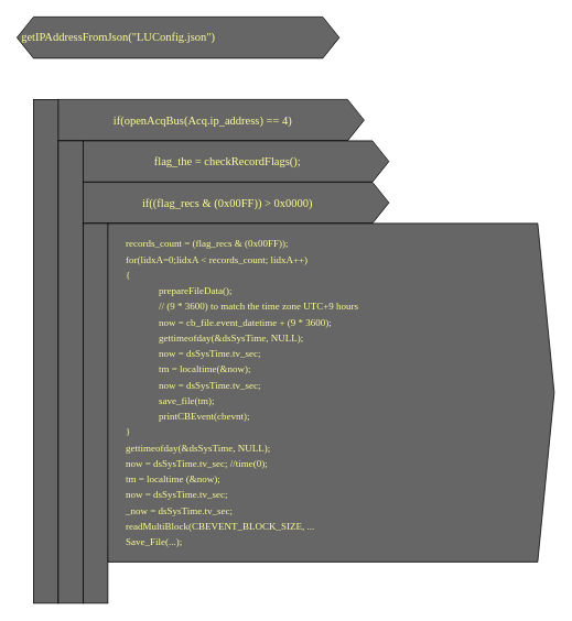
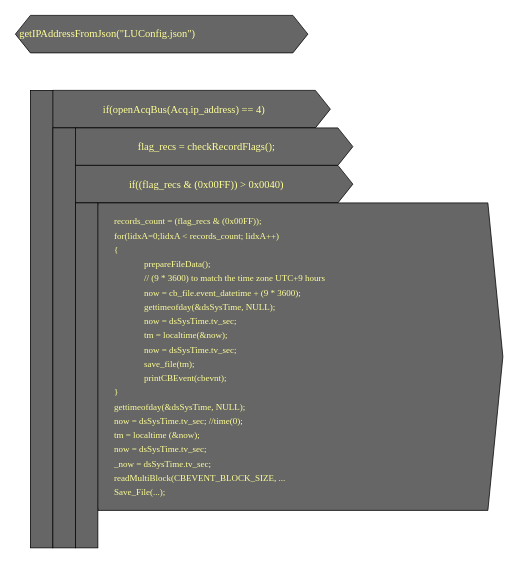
- <mxCell id="4" value="&lt;div style=&quot;text-align: left; line-height: 19px;&quot;&gt;&lt;font face=&quot;Lucida Console&quot; color=&quot;#ffff99&quot;&gt;&lt;span style=&quot;font-size: 14px; white-space: pre;&quot;&gt;flag_the = checkRecordFlags();&lt;/span&gt;&lt;/font&gt;&lt;br&gt;&lt;/div&gt;" style="shape=hexagon;perimeter=hexagonPerimeter2;whiteSpace=wrap;html=1;fixedSize=1;fillColor=#666666;" vertex="1" parent="1"><mxGeometry x="80" y="170" width="390" height="50" as="geometry" /></mxCell>
+ <mxCell id="4" value="&lt;div style=&quot;text-align: left; line-height: 19px;&quot;&gt;&lt;font face=&quot;Lucida Console&quot; color=&quot;#ffff99&quot;&gt;&lt;span style=&quot;font-size: 14px; white-space: pre;&quot;&gt;flag_recs = checkRecordFlags();&lt;/span&gt;&lt;/font&gt;&lt;br&gt;&lt;/div&gt;" style="shape=hexagon;perimeter=hexagonPerimeter2;whiteSpace=wrap;html=1;fixedSize=1;fillColor=#666666;" vertex="1" parent="1"><mxGeometry x="80" y="170" width="390" height="50" as="geometry" /></mxCell>
- <mxCell id="6" value="&lt;div style=&quot;line-height: 19px;&quot;&gt;&lt;font face=&quot;Lucida Console&quot; color=&quot;#ffff99&quot;&gt;&lt;span style=&quot;font-size: 14px; white-space: pre;&quot;&gt;if((flag_recs &amp;amp; (0x00FF)) &amp;gt; 0x0000)&lt;/span&gt;&lt;/font&gt;&lt;br&gt;&lt;/div&gt;" style="shape=hexagon;perimeter=hexagonPerimeter2;whiteSpace=wrap;html=1;fixedSize=1;fillColor=#666666;" vertex="1" parent="1"><mxGeometry x="80" y="220" width="390" height="50" as="geometry" /></mxCell>
+ <mxCell id="6" value="&lt;div style=&quot;line-height: 19px;&quot;&gt;&lt;font face=&quot;Lucida Console&quot; color=&quot;#ffff99&quot;&gt;&lt;span style=&quot;font-size: 14px; white-space: pre;&quot;&gt;if((flag_recs &amp;amp; (0x00FF)) &amp;gt; 0x0040)&lt;/span&gt;&lt;/font&gt;&lt;br&gt;&lt;/div&gt;" style="shape=hexagon;perimeter=hexagonPerimeter2;whiteSpace=wrap;html=1;fixedSize=1;fillColor=#666666;" vertex="1" parent="1"><mxGeometry x="80" y="220" width="390" height="50" as="geometry" /></mxCell>
